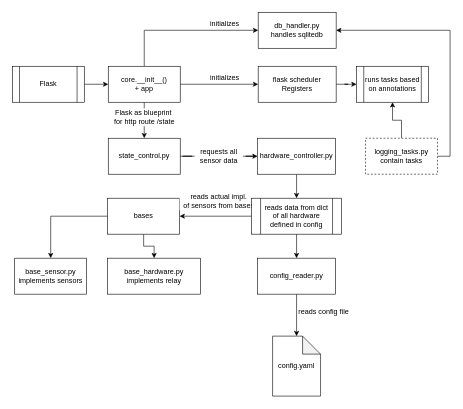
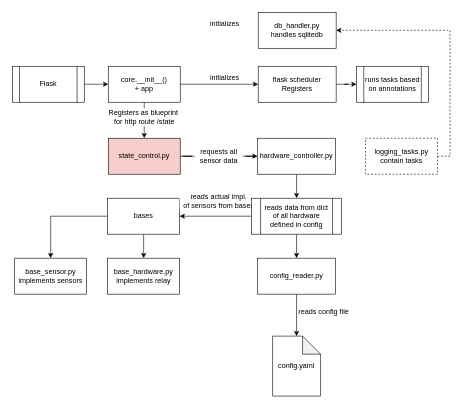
- <mxCell id="4" style="edgeStyle=orthogonalEdgeStyle;rounded=0;orthogonalLoop=1;jettySize=auto;html=1;entryX=0;entryY=0.5;entryDx=0;entryDy=0;" edge="1" parent="1" source="5" target="35"><mxGeometry relative="1" as="geometry"><Array as="points"><mxPoint x="240" y="50" /></Array></mxGeometry></mxCell>
- <mxCell id="33" style="edgeStyle=orthogonalEdgeStyle;rounded=0;orthogonalLoop=1;jettySize=auto;html=1;entryX=1;entryY=0.5;entryDx=0;entryDy=0;" edge="1" parent="1" source="34" target="35"><mxGeometry relative="1" as="geometry"><Array as="points"><mxPoint x="750" y="260" /><mxPoint x="750" y="50" /></Array></mxGeometry></mxCell>
+ <mxCell id="33" style="edgeStyle=orthogonalEdgeStyle;rounded=0;orthogonalLoop=1;jettySize=auto;html=1;entryX=1;entryY=0.5;entryDx=0;entryDy=0;dashed=1;" edge="1" parent="1" source="34" target="35"><mxGeometry relative="1" as="geometry"><Array as="points"><mxPoint x="750" y="260" /><mxPoint x="750" y="50" /></Array></mxGeometry></mxCell>
- <mxCell id="10" value="Flask as blueprint&amp;nbsp;&lt;br&gt;for http route /state" style="text;html=1;align=center;verticalAlign=middle;resizable=0;points=[];autosize=1;strokeColor=none;fillColor=#ffffff;" vertex="1" parent="1"><mxGeometry x="175" y="180" width="130" height="30" as="geometry" /></mxCell>
+ <mxCell id="10" value="Registers as blueprint&amp;nbsp;&lt;br&gt;for http route /state" style="text;html=1;align=center;verticalAlign=middle;resizable=0;points=[];autosize=1;strokeColor=none;fillColor=#ffffff;" vertex="1" parent="1"><mxGeometry x="175" y="180" width="130" height="30" as="geometry" /></mxCell>
- <mxCell id="32" style="edgeStyle=orthogonalEdgeStyle;rounded=0;orthogonalLoop=1;jettySize=auto;html=1;" edge="1" parent="1" source="34" target="31"><mxGeometry relative="1" as="geometry" /></mxCell>
- <mxCell id="9" value="state_control.py" style="rounded=0;whiteSpace=wrap;html=1;" vertex="1" parent="1"><mxGeometry x="180" y="230" width="120" height="60" as="geometry" /></mxCell>
+ <mxCell id="9" value="state_control.py" style="rounded=0;whiteSpace=wrap;html=1;fillColor=#f8cecc;" vertex="1" parent="1"><mxGeometry x="180" y="230" width="120" height="60" as="geometry" /></mxCell>
- <mxCell id="25" value="base_hardware.py&lt;br&gt;implements relay" style="rounded=0;whiteSpace=wrap;html=1;fillColor=#ffffff;" vertex="1" parent="1"><mxGeometry x="179" y="430" width="155" height="60" as="geometry" /></mxCell>
+ <mxCell id="25" value="base_hardware.py&lt;br&gt;implements relay" style="rounded=0;whiteSpace=wrap;html=1;fillColor=#ffffff;" vertex="1" parent="1"><mxGeometry x="179" y="430" width="120" height="60" as="geometry" /></mxCell>
